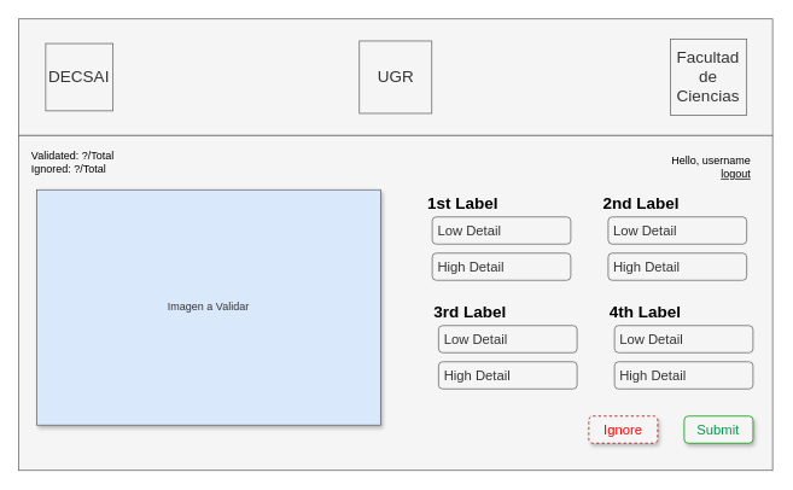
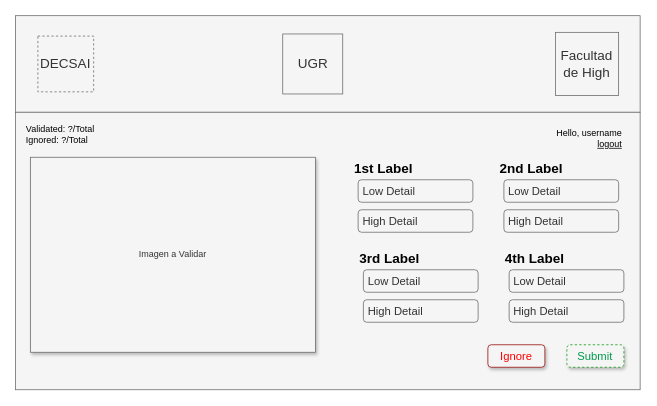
- <mxCell id="3" value="&lt;font style=&quot;font-size: 18px;&quot;&gt;DECSAI&lt;/font&gt;" style="whiteSpace=wrap;html=1;aspect=fixed;fillColor=#f5f5f5;fontColor=#333333;strokeColor=#666666;fontSize=18;" parent="1" vertex="1"><mxGeometry x="50" y="47.44" width="74.37" height="74.37" as="geometry" /></mxCell>
+ <mxCell id="3" value="&lt;font style=&quot;font-size: 18px;&quot;&gt;DECSAI&lt;/font&gt;" style="whiteSpace=wrap;html=1;aspect=fixed;fillColor=#f5f5f5;fontColor=#333333;strokeColor=#666666;fontSize=18;dashed=1;" parent="1" vertex="1"><mxGeometry x="50" y="47.44" width="74.37" height="74.37" as="geometry" /></mxCell>
- <mxCell id="4" value="&lt;font style=&quot;font-size: 18px;&quot;&gt;UGR&lt;/font&gt;" style="whiteSpace=wrap;html=1;aspect=fixed;fillColor=#f5f5f5;fontColor=#333333;strokeColor=#666666;fontSize=18;" parent="1" vertex="1"><mxGeometry x="396.5" y="44.63" width="80" height="80" as="geometry" /></mxCell>
+ <mxCell id="4" value="&lt;font style=&quot;font-size: 18px;&quot;&gt;UGR&lt;/font&gt;" style="whiteSpace=wrap;html=1;aspect=fixed;fillColor=#f5f5f5;fontColor=#333333;strokeColor=#666666;fontSize=18;" parent="1" vertex="1"><mxGeometry x="376.5" y="44.63" width="80" height="80" as="geometry" /></mxCell>
- <mxCell id="5" value="&lt;font style=&quot;font-size: 18px;&quot;&gt;Facultad de Ciencias&lt;/font&gt;" style="whiteSpace=wrap;html=1;aspect=fixed;fillColor=#f5f5f5;fontColor=#333333;strokeColor=#666666;" parent="1" vertex="1"><mxGeometry x="740" y="42.44" width="84.37" height="84.37" as="geometry" /></mxCell>
+ <mxCell id="5" value="&lt;font style=&quot;font-size: 18px;&quot;&gt;Facultad de High&lt;/font&gt;" style="whiteSpace=wrap;html=1;aspect=fixed;fillColor=#f5f5f5;fontColor=#333333;strokeColor=#666666;" parent="1" vertex="1"><mxGeometry x="740" y="42.44" width="84.37" height="84.37" as="geometry" /></mxCell>
- <mxCell id="8" value="Imagen a Validar" style="rounded=0;whiteSpace=wrap;html=1;fontColor=#333333;fillColor=#dae8fc;strokeColor=#666666;glass=0;shadow=1;" parent="1" vertex="1"><mxGeometry x="40" y="209" width="380" height="260" as="geometry" /></mxCell>
+ <mxCell id="8" value="Imagen a Validar" style="rounded=0;whiteSpace=wrap;html=1;fontColor=#333333;fillColor=#f5f5f5;strokeColor=#666666;glass=0;shadow=1;" parent="1" vertex="1"><mxGeometry x="40" y="209" width="380" height="260" as="geometry" /></mxCell>
- <mxCell id="22" value="Ignore" style="rounded=1;whiteSpace=wrap;html=1;shadow=1;glass=0;sketch=0;fontSize=15;fontColor=#FF0000;fillColor=#f5f5f5;strokeColor=#990000;dashed=1;" parent="1" vertex="1"><mxGeometry x="650" y="459" width="76" height="30" as="geometry" /></mxCell>
+ <mxCell id="22" value="Ignore" style="rounded=1;whiteSpace=wrap;html=1;shadow=1;glass=0;sketch=0;fontSize=15;fontColor=#FF0000;fillColor=#f5f5f5;strokeColor=#990000;" parent="1" vertex="1"><mxGeometry x="650" y="459" width="76" height="30" as="geometry" /></mxCell>
- <mxCell id="21" value="Submit" style="rounded=1;whiteSpace=wrap;html=1;shadow=1;glass=0;sketch=0;fontSize=15;fillColor=#f5f5f5;strokeColor=#009900;fontColor=#00994D;" parent="1" vertex="1"><mxGeometry x="755.37" y="459" width="76" height="30" as="geometry" /></mxCell>
+ <mxCell id="21" value="Submit" style="rounded=1;whiteSpace=wrap;html=1;shadow=1;glass=0;sketch=0;fontSize=15;fillColor=#f5f5f5;strokeColor=#009900;fontColor=#00994D;dashed=1;" parent="1" vertex="1"><mxGeometry x="755.37" y="459" width="76" height="30" as="geometry" /></mxCell>
